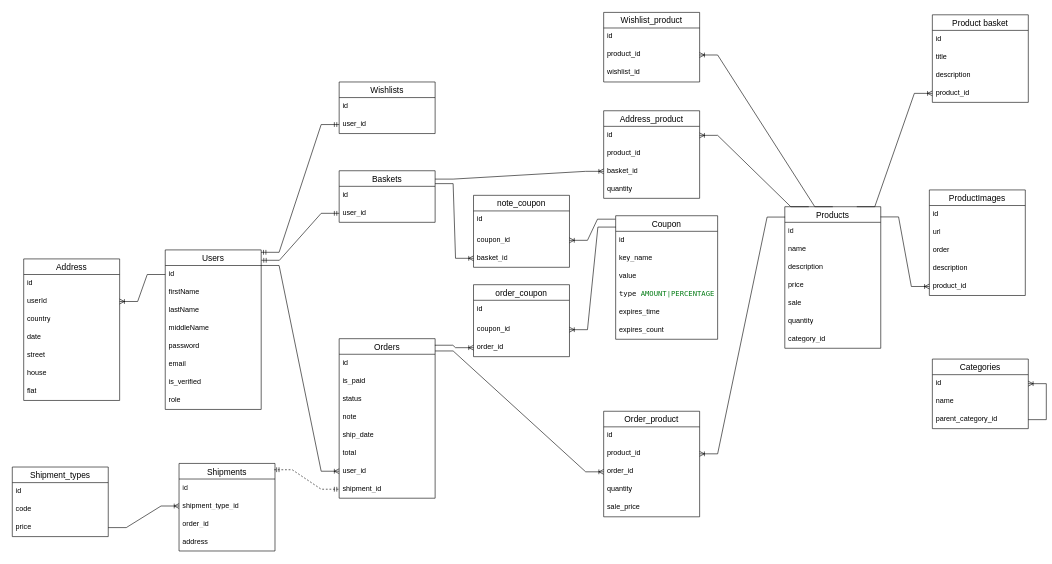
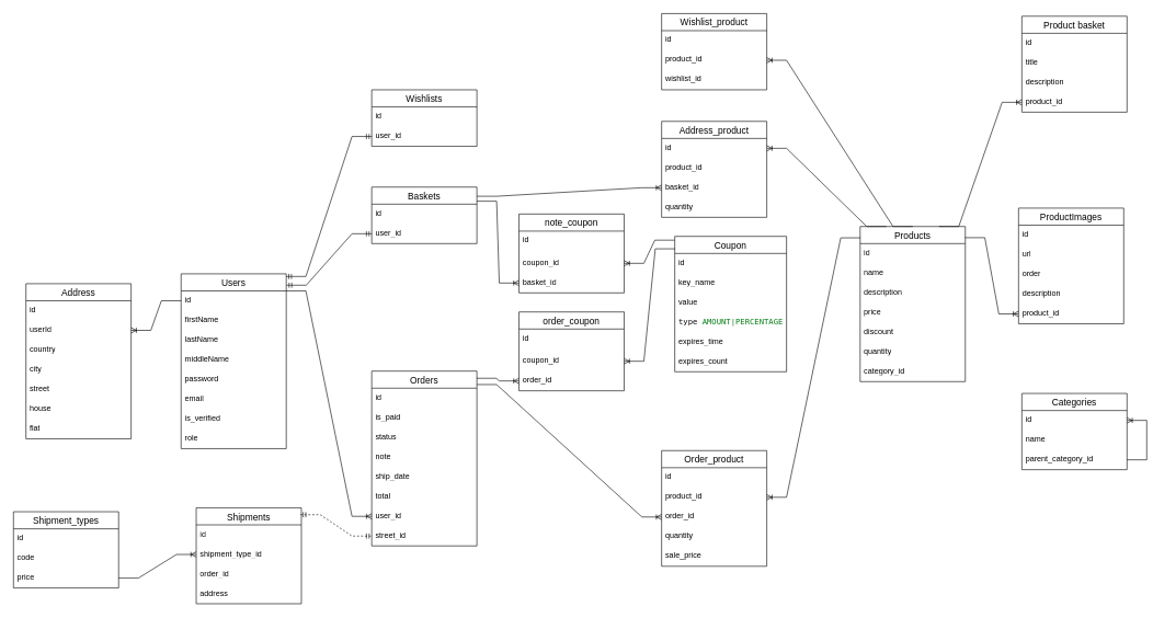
- <mxCell id="20" value="sale" style="text;strokeColor=none;fillColor=none;spacingLeft=4;spacingRight=4;overflow=hidden;rotatable=0;points=[[0,0.5],[1,0.5]];portConstraint=eastwest;fontSize=12;whiteSpace=wrap;html=1;" parent="15" vertex="1"><mxGeometry y="146" width="160" height="30" as="geometry" /></mxCell>
+ <mxCell id="20" value="discount" style="text;strokeColor=none;fillColor=none;spacingLeft=4;spacingRight=4;overflow=hidden;rotatable=0;points=[[0,0.5],[1,0.5]];portConstraint=eastwest;fontSize=12;whiteSpace=wrap;html=1;" parent="15" vertex="1"><mxGeometry y="146" width="160" height="30" as="geometry" /></mxCell>
- <mxCell id="79" value="date" style="text;strokeColor=none;fillColor=none;spacingLeft=4;spacingRight=4;overflow=hidden;rotatable=0;points=[[0,0.5],[1,0.5]];portConstraint=eastwest;fontSize=12;whiteSpace=wrap;html=1;" parent="75" vertex="1"><mxGeometry y="116" width="160" height="30" as="geometry" /></mxCell>
+ <mxCell id="79" value="city" style="text;strokeColor=none;fillColor=none;spacingLeft=4;spacingRight=4;overflow=hidden;rotatable=0;points=[[0,0.5],[1,0.5]];portConstraint=eastwest;fontSize=12;whiteSpace=wrap;html=1;" parent="75" vertex="1"><mxGeometry y="116" width="160" height="30" as="geometry" /></mxCell>
- <mxCell id="48" value="shipment_id" style="text;strokeColor=none;fillColor=none;spacingLeft=4;spacingRight=4;overflow=hidden;rotatable=0;points=[[0,0.5],[1,0.5]];portConstraint=eastwest;fontSize=12;whiteSpace=wrap;html=1;" parent="40" vertex="1"><mxGeometry y="236" width="160" height="30" as="geometry" /></mxCell>
+ <mxCell id="48" value="street_id" style="text;strokeColor=none;fillColor=none;spacingLeft=4;spacingRight=4;overflow=hidden;rotatable=0;points=[[0,0.5],[1,0.5]];portConstraint=eastwest;fontSize=12;whiteSpace=wrap;html=1;" parent="40" vertex="1"><mxGeometry y="236" width="160" height="30" as="geometry" /></mxCell>
